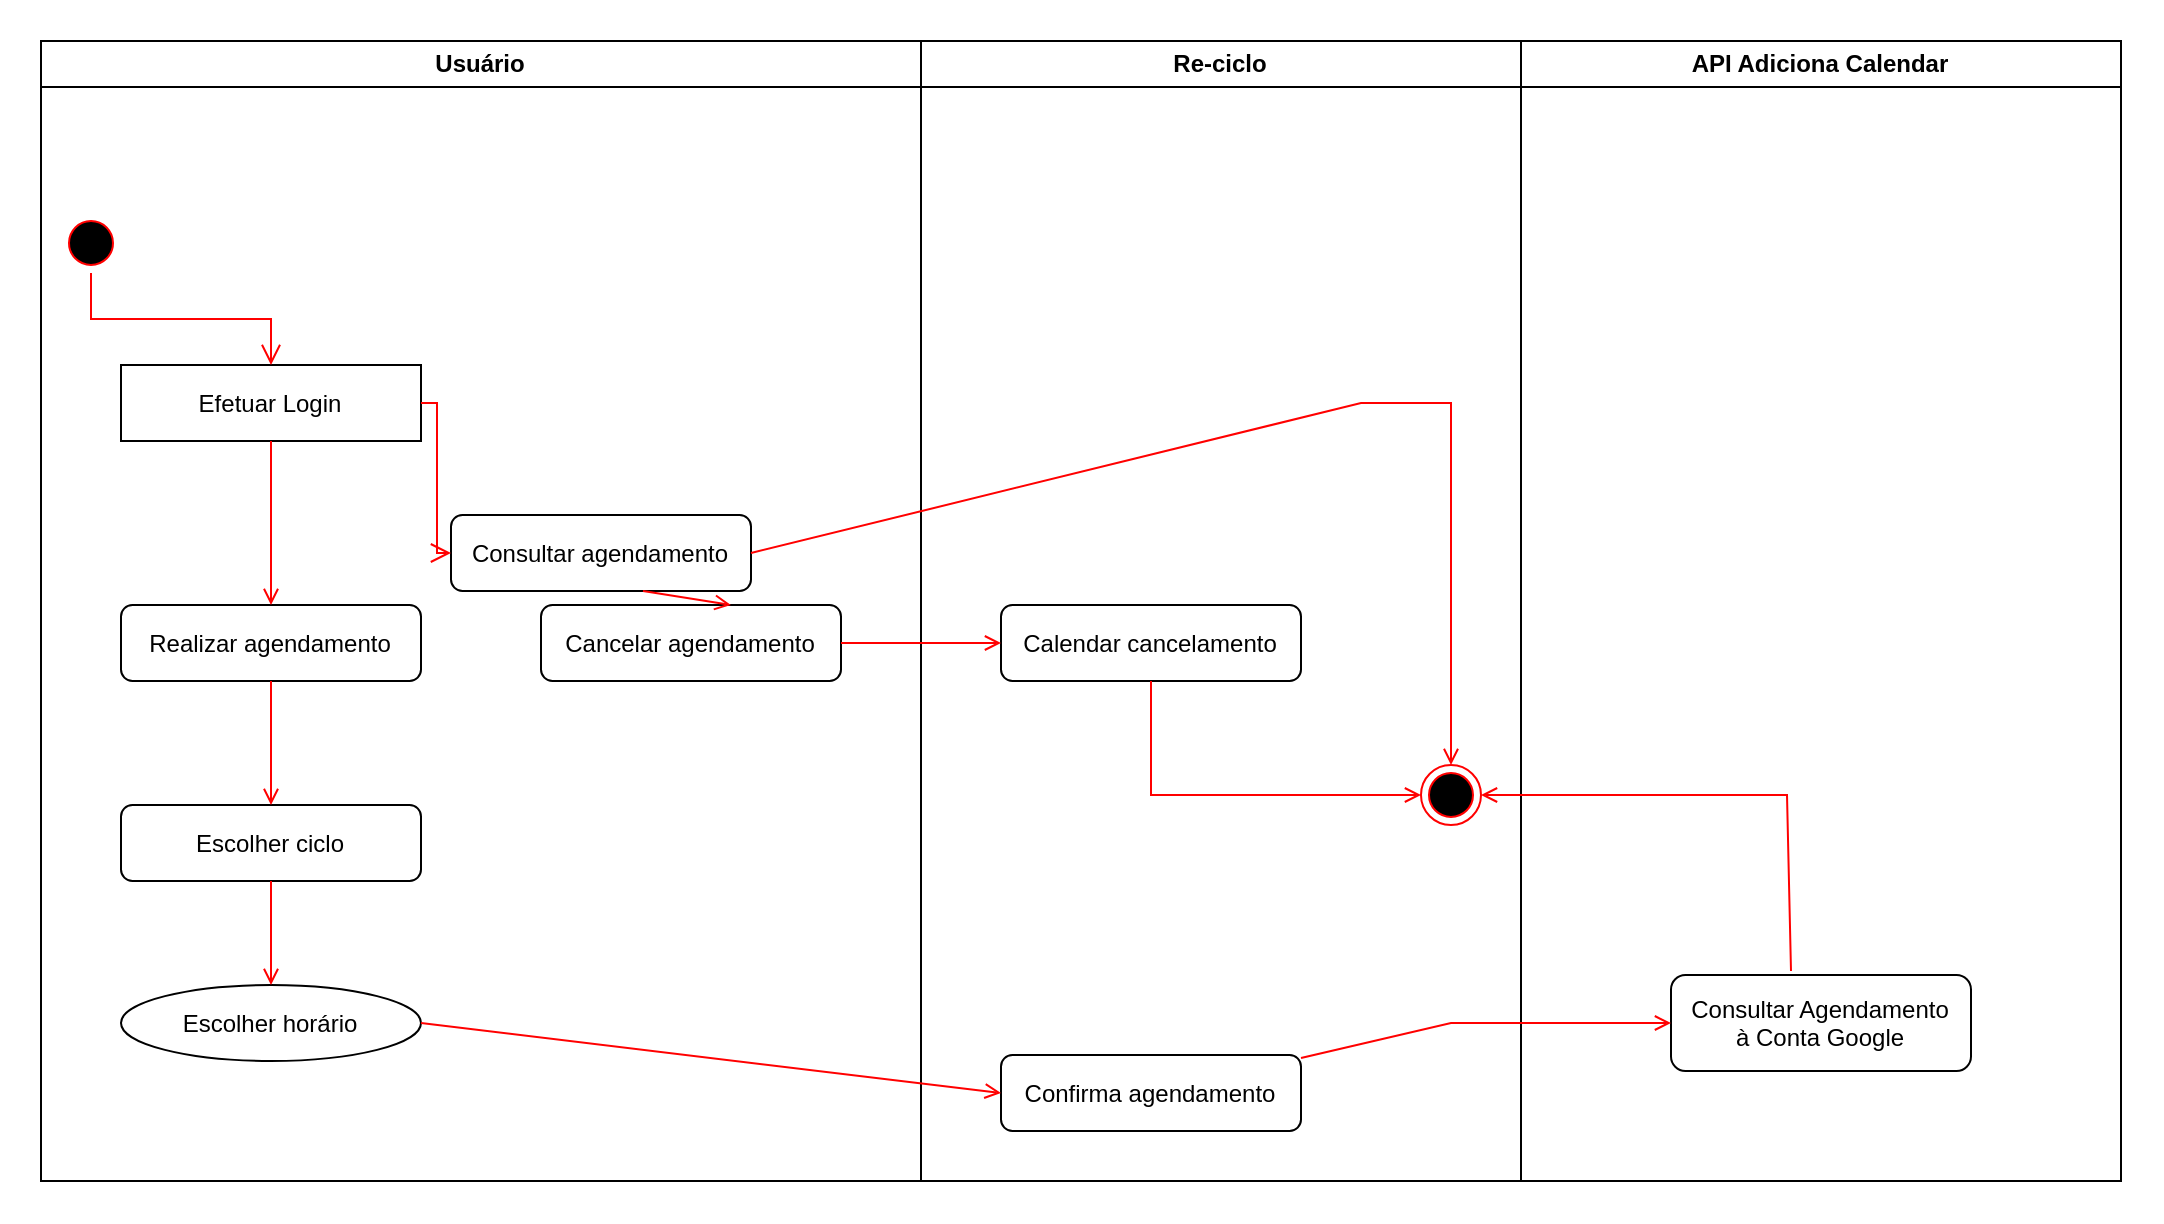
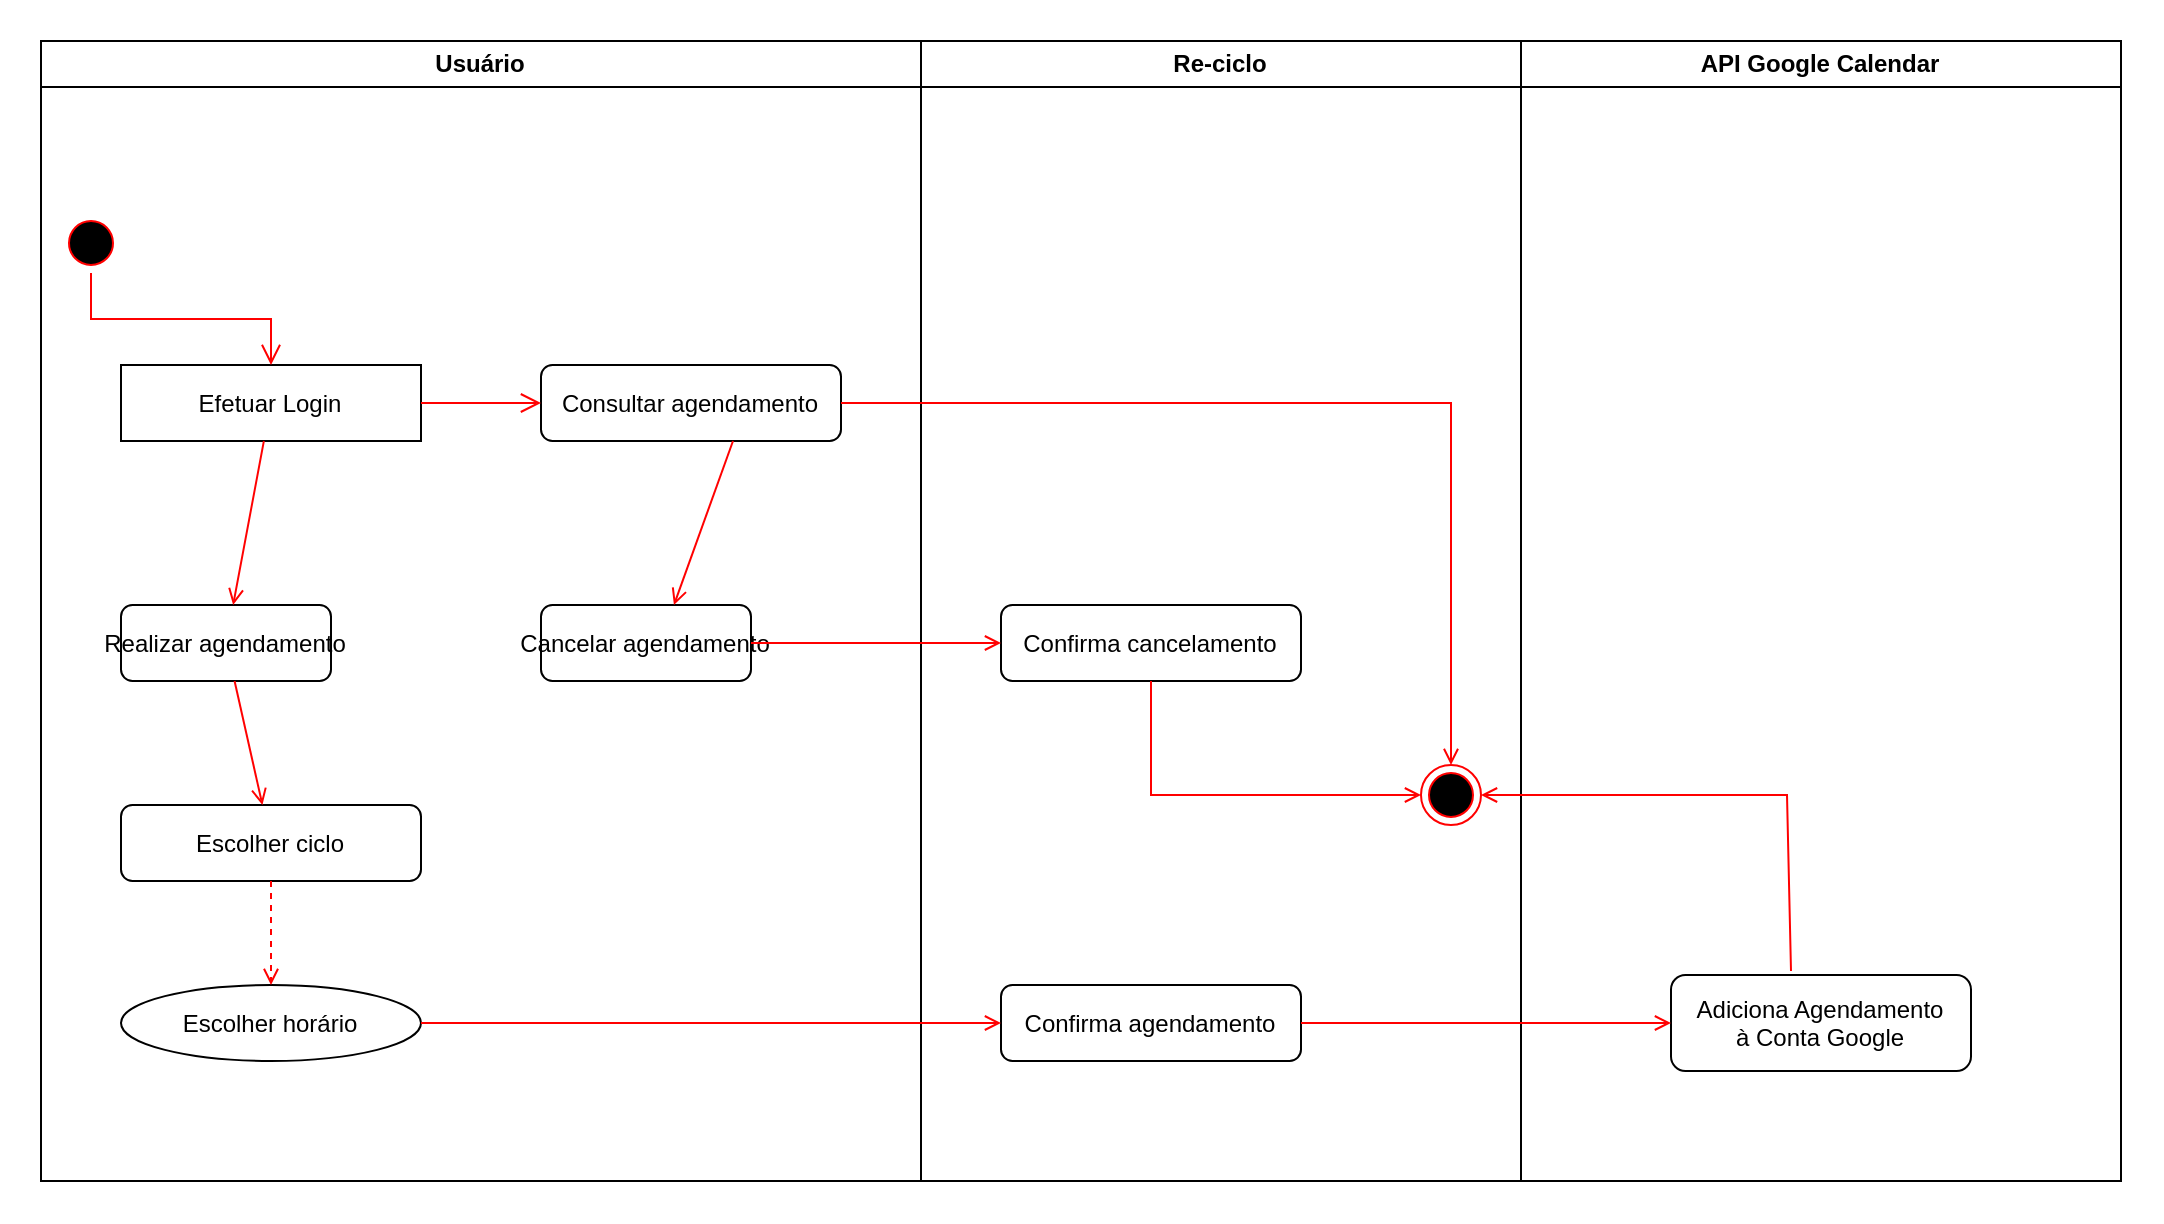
- <mxCell id="24" value="API Adiciona Calendar" style="swimlane;whiteSpace=wrap" vertex="1" parent="1"><mxGeometry x="760" y="20" width="300" height="570" as="geometry" /></mxCell>
+ <mxCell id="24" value="API Google Calendar" style="swimlane;whiteSpace=wrap" vertex="1" parent="1"><mxGeometry x="760" y="20" width="300" height="570" as="geometry" /></mxCell>
- <mxCell id="10" value="Consultar agendamento" style="rounded=1;" parent="2" vertex="1"><mxGeometry x="205" y="237" width="150" height="38" as="geometry" /></mxCell>
+ <mxCell id="10" value="Consultar agendamento" style="rounded=1;" parent="2" vertex="1"><mxGeometry x="250" y="162" width="150" height="38" as="geometry" /></mxCell>
- <mxCell id="4" value="Realizar agendamento" style="rounded=1;" parent="2" vertex="1"><mxGeometry x="40" y="282" width="150" height="38" as="geometry" /></mxCell>
+ <mxCell id="4" value="Realizar agendamento" style="rounded=1;" parent="2" vertex="1"><mxGeometry x="40" y="282" width="105" height="38" as="geometry" /></mxCell>
- <mxCell id="12" value="Cancelar agendamento" style="rounded=1;" parent="2" vertex="1"><mxGeometry x="250" y="282" width="150" height="38" as="geometry" /></mxCell>
+ <mxCell id="12" value="Cancelar agendamento" style="rounded=1;" parent="2" vertex="1"><mxGeometry x="250" y="282" width="105" height="38" as="geometry" /></mxCell>
- <mxCell id="19" value="Calendar cancelamento" style="rounded=1;" parent="16" vertex="1"><mxGeometry x="40" y="282" width="150" height="38" as="geometry" /></mxCell>
+ <mxCell id="19" value="Confirma cancelamento" style="rounded=1;" parent="16" vertex="1"><mxGeometry x="40" y="282" width="150" height="38" as="geometry" /></mxCell>
- <mxCell id="9" value="" style="endArrow=open;strokeColor=#FF0000;endFill=1;rounded=0" parent="2" source="6" target="8" edge="1"><mxGeometry relative="1" as="geometry" /></mxCell>
+ <mxCell id="9" value="" style="endArrow=open;strokeColor=#FF0000;endFill=1;rounded=0;dashed=1;" parent="2" source="6" target="8" edge="1"><mxGeometry relative="1" as="geometry" /></mxCell>
- <mxCell id="25" value="Consultar Agendamento&#10;à Conta Google" style="rounded=1;" vertex="1" parent="24"><mxGeometry x="75" y="467" width="150" height="48" as="geometry" /></mxCell>
+ <mxCell id="25" value="Adiciona Agendamento&#10;à Conta Google" style="rounded=1;" vertex="1" parent="24"><mxGeometry x="75" y="467" width="150" height="48" as="geometry" /></mxCell>
- <mxCell id="17" value="Confirma agendamento" style="rounded=1;" parent="16" vertex="1"><mxGeometry x="40" y="507" width="150" height="38" as="geometry" /></mxCell>
+ <mxCell id="17" value="Confirma agendamento" style="rounded=1;" parent="16" vertex="1"><mxGeometry x="40" y="472" width="150" height="38" as="geometry" /></mxCell>
